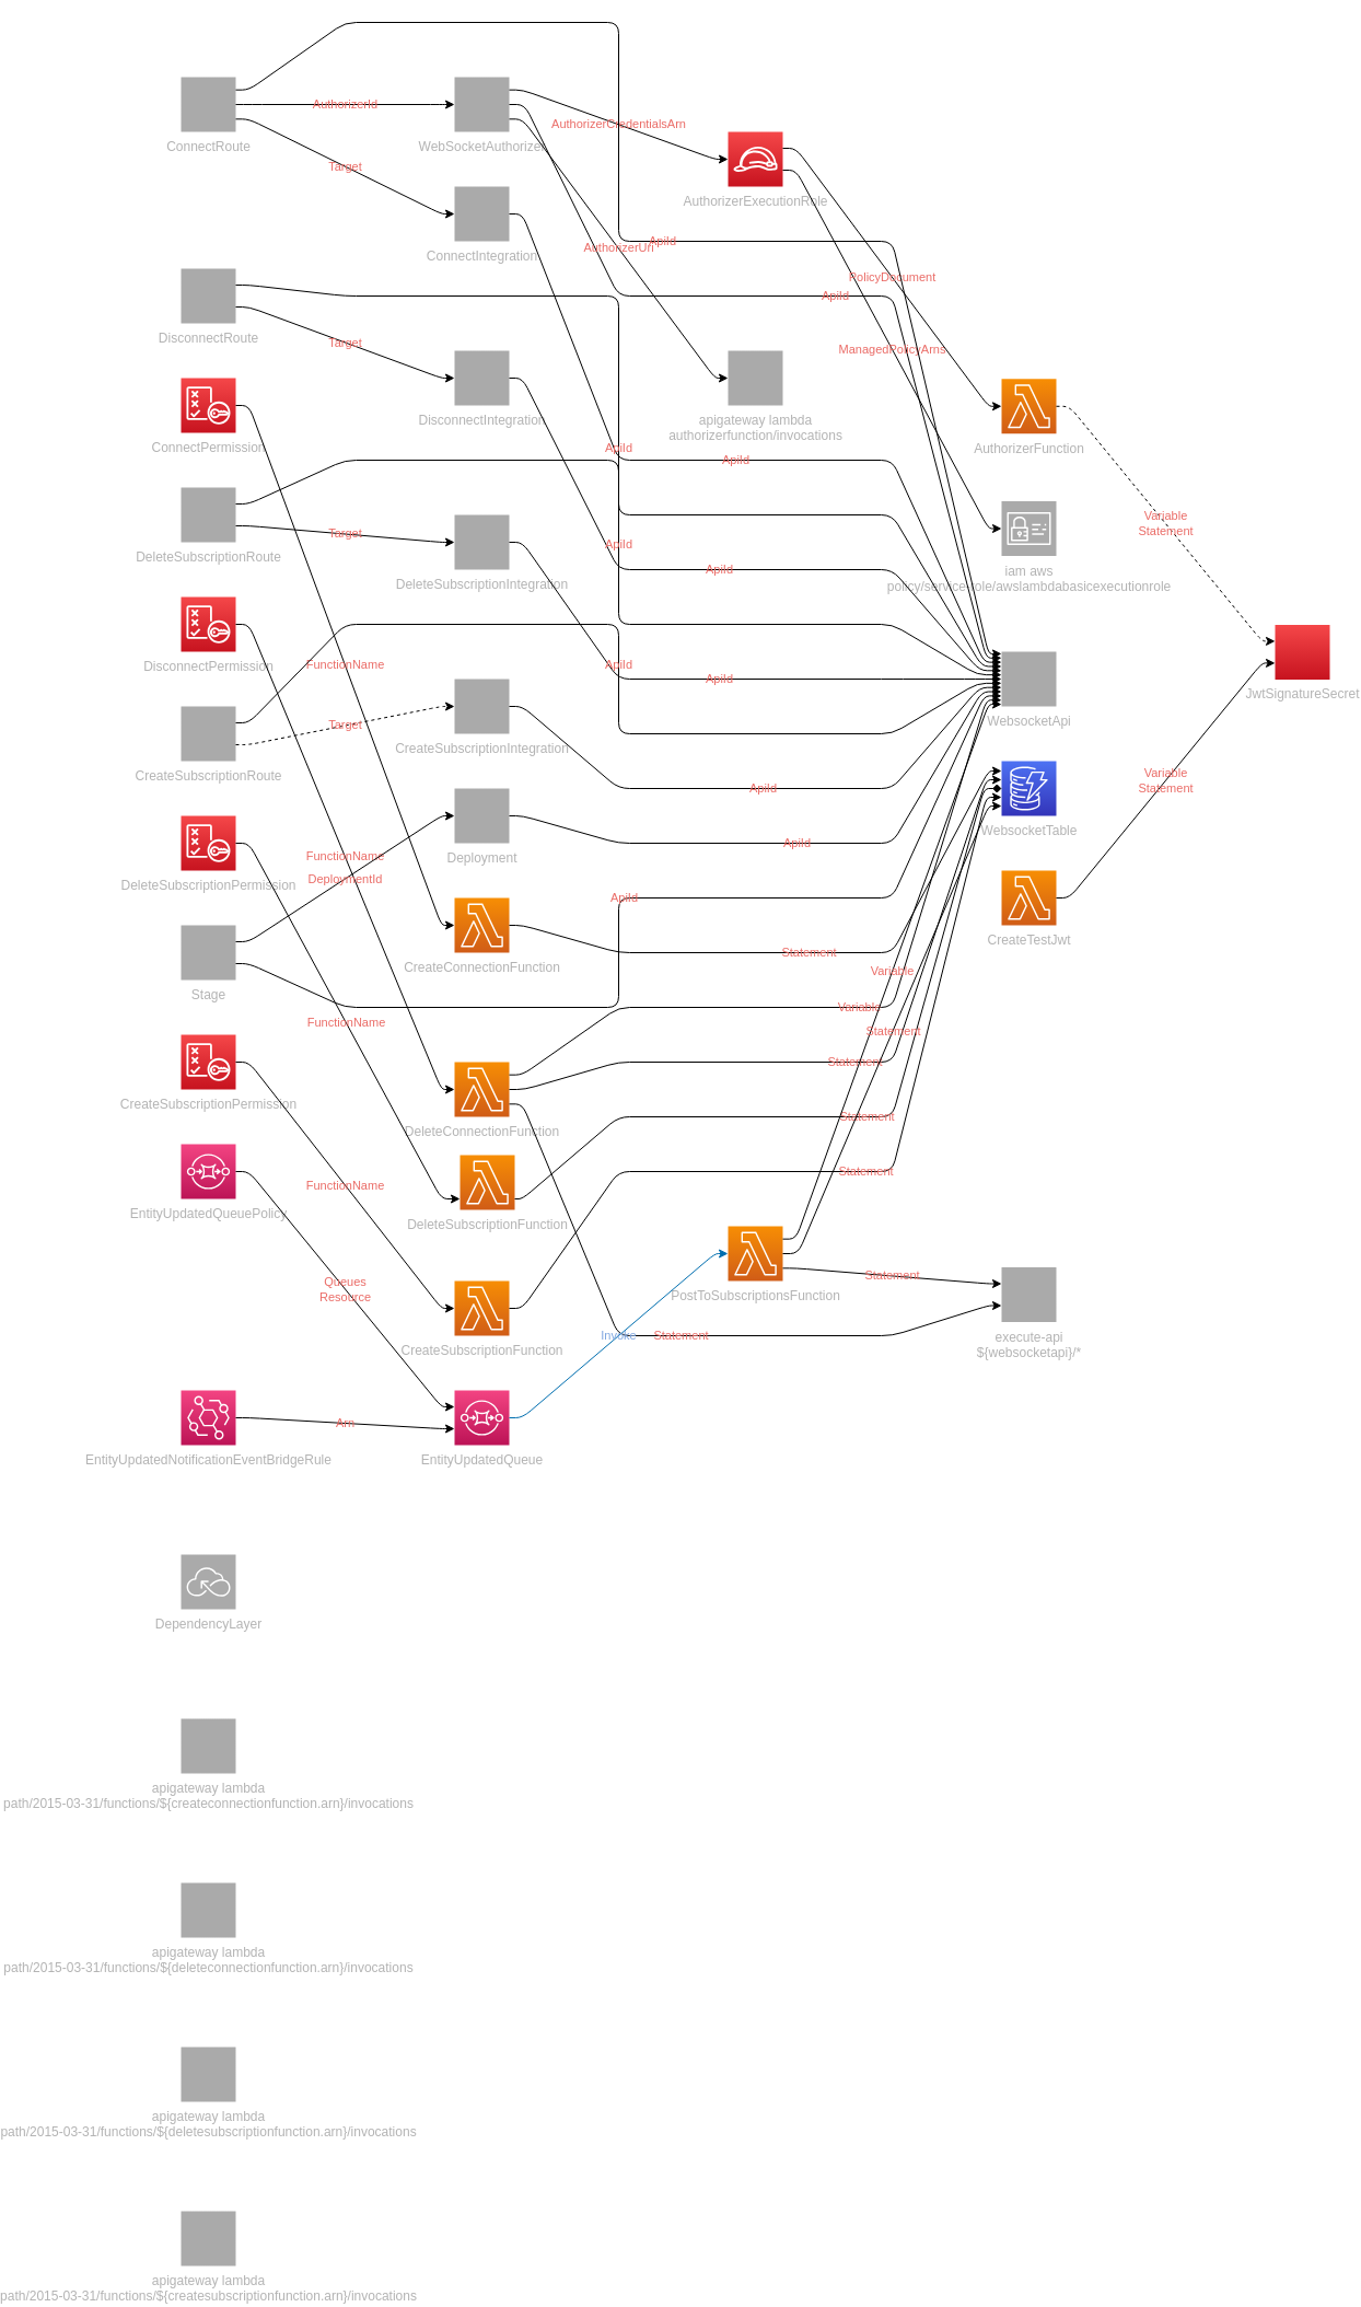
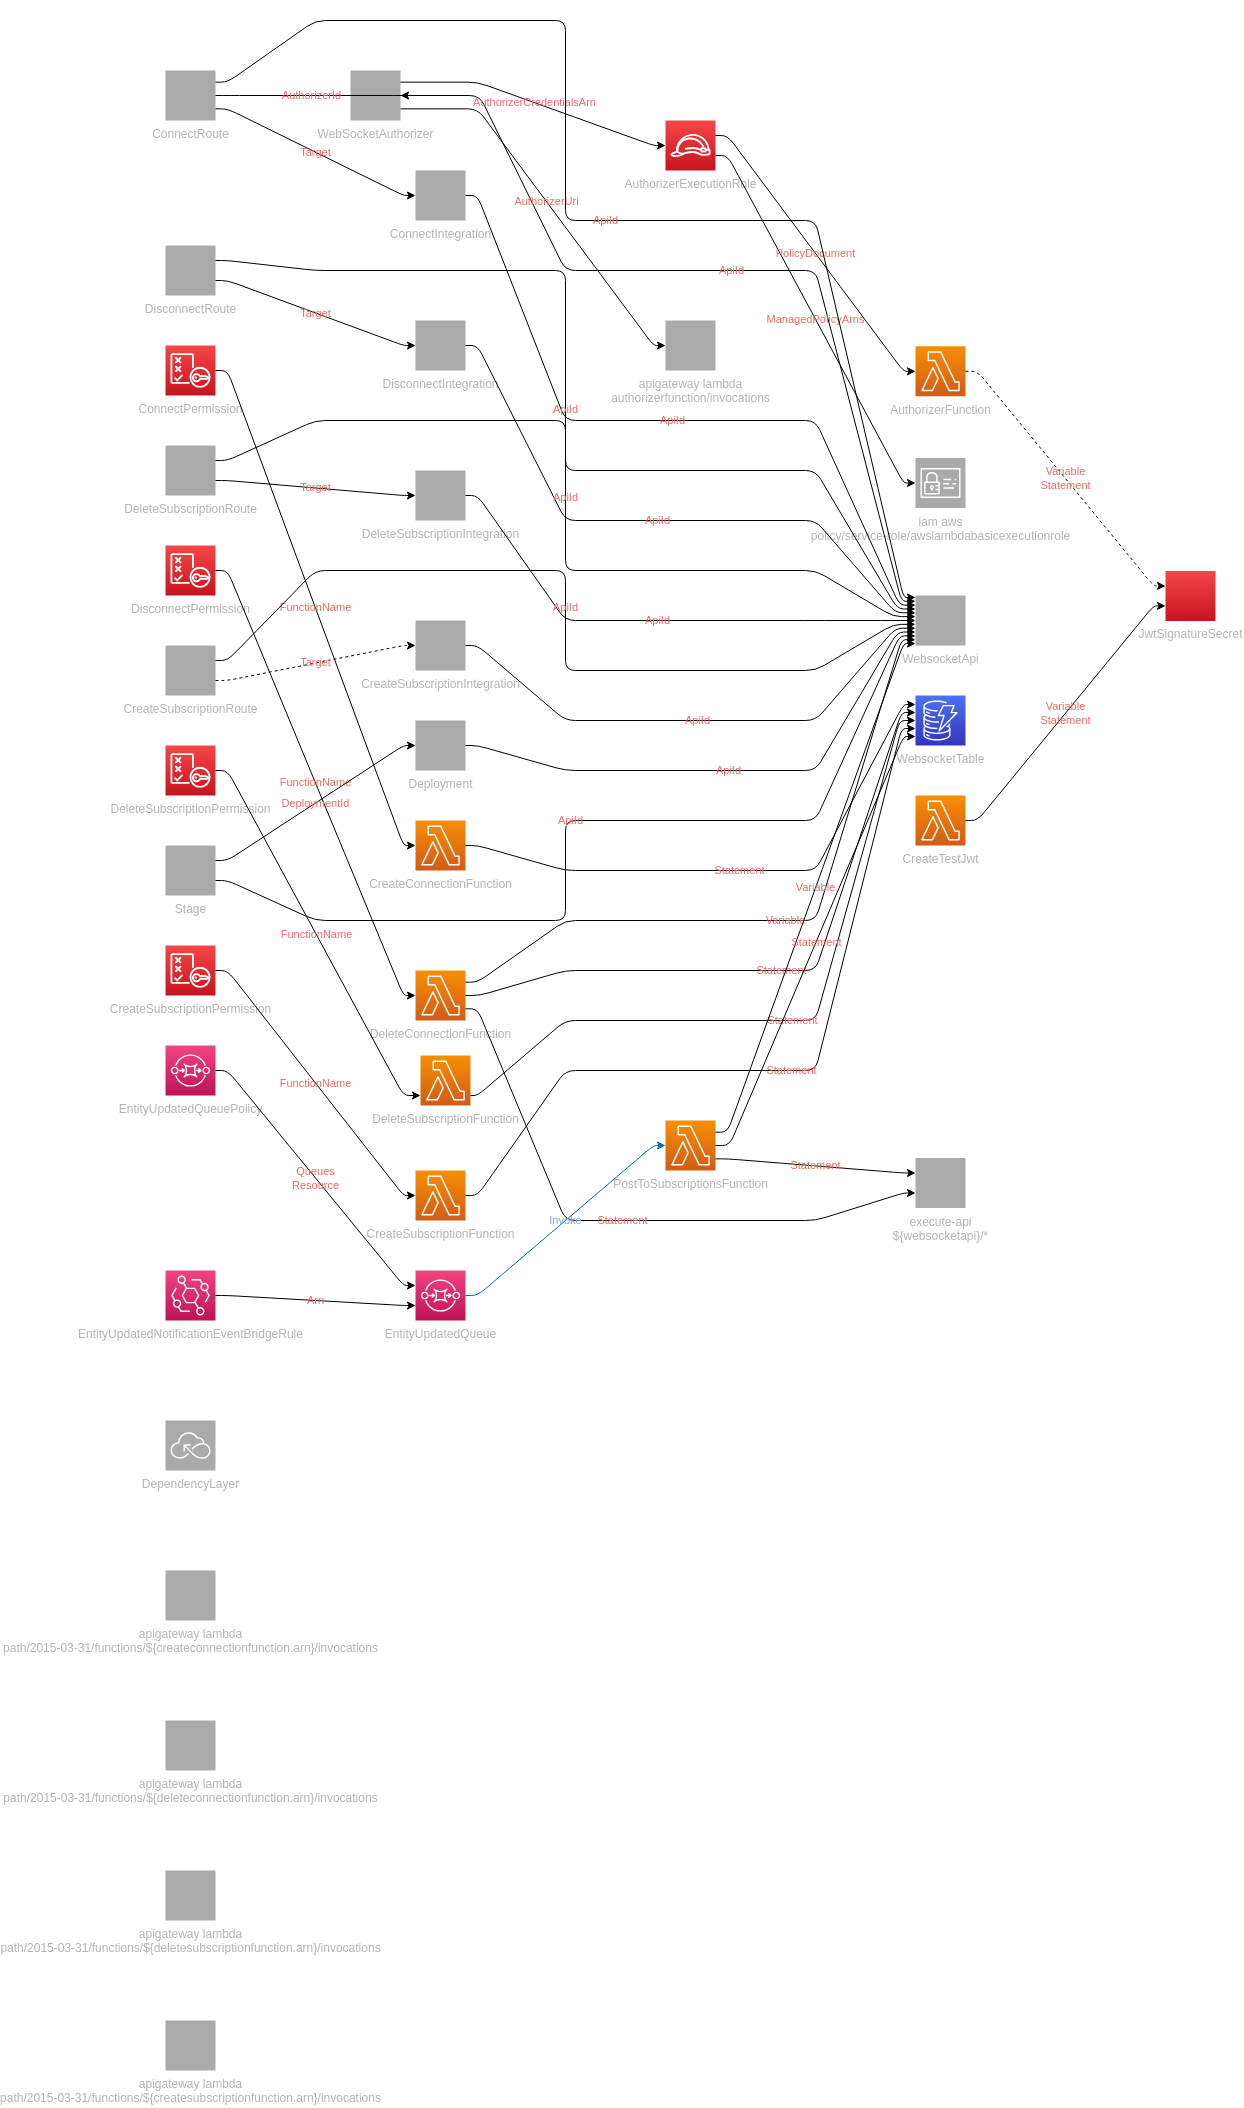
- <mxCell id="5" value="WebSocketAuthorizer" style="outlineConnect=0;fontColor=#B3B3B3;gradientColor=#aaaaaa;gradientDirection=north;fillColor=#aaaaaa;strokeColor=#ffffff;dashed=0;verticalLabelPosition=bottom;verticalAlign=top;align=center;html=1;fontSize=12;fontStyle=0;aspect=fixed;shape=mxgraph.aws4.resourceIcon;resIcon=mxgraph.aws4.apigatewayv2;" vertex="1" parent="1"><mxGeometry x="270" y="70" width="50" height="50" as="geometry" /></mxCell>
+ <mxCell id="5" value="WebSocketAuthorizer" style="outlineConnect=0;fontColor=#B3B3B3;gradientColor=#aaaaaa;gradientDirection=north;fillColor=#aaaaaa;strokeColor=#ffffff;dashed=0;verticalLabelPosition=bottom;verticalAlign=top;align=center;html=1;fontSize=12;fontStyle=0;aspect=fixed;shape=mxgraph.aws4.resourceIcon;resIcon=mxgraph.aws4.apigatewayv2;" vertex="1" parent="1"><mxGeometry x="205" y="70" width="50" height="50" as="geometry" /></mxCell>
- <mxCell id="61" value="Statement" style="edgeStyle=orthogonalEdgeStyle;rounded=1;orthogonalLoop=1;jettySize=auto;html=1;labelBackgroundColor=none;fontColor=#EA6B66;noEdgeStyle=1;orthogonal=1;endArrow=diamond;" edge="1" parent="1" source="19" target="3"><mxGeometry relative="1" as="geometry"><Array as="points"><mxPoint x="332" y="1095" /><mxPoint x="420" y="1020" /><mxPoint x="670" y="1020" /><mxPoint x="754" y="720" /></Array></mxGeometry></mxCell>
+ <mxCell id="61" value="Statement" style="edgeStyle=orthogonalEdgeStyle;rounded=1;orthogonalLoop=1;jettySize=auto;html=1;labelBackgroundColor=none;fontColor=#EA6B66;noEdgeStyle=1;orthogonal=1;" edge="1" parent="1" source="19" target="3"><mxGeometry relative="1" as="geometry"><Array as="points"><mxPoint x="332" y="1095" /><mxPoint x="420" y="1020" /><mxPoint x="670" y="1020" /><mxPoint x="754" y="720" /></Array></mxGeometry></mxCell>
